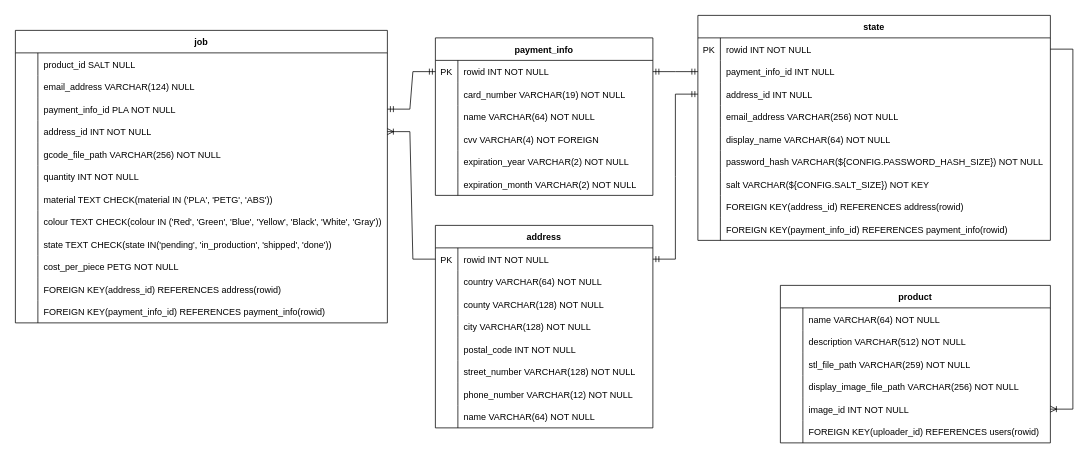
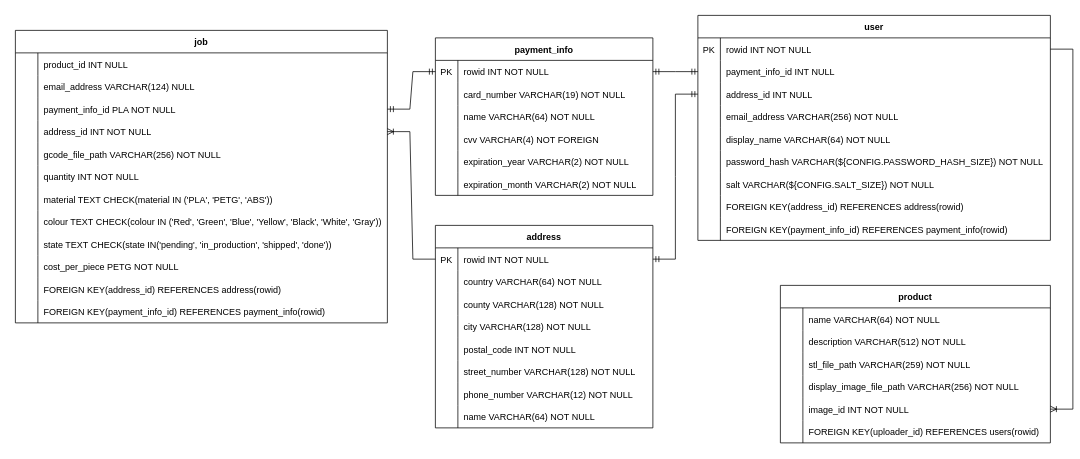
- <mxCell id="83" value="state" style="shape=table;startSize=30;container=1;collapsible=1;childLayout=tableLayout;fixedRows=1;rowLines=0;fontStyle=1;align=center;resizeLast=1;" vertex="1" parent="1"><mxGeometry x="930" y="20" width="470" height="300" as="geometry" /></mxCell>
+ <mxCell id="83" value="user" style="shape=table;startSize=30;container=1;collapsible=1;childLayout=tableLayout;fixedRows=1;rowLines=0;fontStyle=1;align=center;resizeLast=1;" vertex="1" parent="1"><mxGeometry x="930" y="20" width="470" height="300" as="geometry" /></mxCell>
- <mxCell id="49" value="product_id SALT NULL" style="shape=partialRectangle;overflow=hidden;connectable=0;fillColor=none;align=left;strokeColor=inherit;top=0;left=0;bottom=0;right=0;spacingLeft=6;" vertex="1" parent="47"><mxGeometry x="30" width="466" height="30" as="geometry"><mxRectangle width="466" height="30" as="alternateBounds" /></mxGeometry></mxCell>
+ <mxCell id="49" value="product_id INT NULL" style="shape=partialRectangle;overflow=hidden;connectable=0;fillColor=none;align=left;strokeColor=inherit;top=0;left=0;bottom=0;right=0;spacingLeft=6;" vertex="1" parent="47"><mxGeometry x="30" width="466" height="30" as="geometry"><mxRectangle width="466" height="30" as="alternateBounds" /></mxGeometry></mxCell>
- <mxCell id="104" value="salt VARCHAR(${CONFIG.SALT_SIZE}) NOT KEY" style="shape=partialRectangle;overflow=hidden;connectable=0;fillColor=none;align=left;strokeColor=inherit;top=0;left=0;bottom=0;right=0;spacingLeft=6;" vertex="1" parent="102"><mxGeometry x="30" width="440" height="30" as="geometry"><mxRectangle width="440" height="30" as="alternateBounds" /></mxGeometry></mxCell>
+ <mxCell id="104" value="salt VARCHAR(${CONFIG.SALT_SIZE}) NOT NULL" style="shape=partialRectangle;overflow=hidden;connectable=0;fillColor=none;align=left;strokeColor=inherit;top=0;left=0;bottom=0;right=0;spacingLeft=6;" vertex="1" parent="102"><mxGeometry x="30" width="440" height="30" as="geometry"><mxRectangle width="440" height="30" as="alternateBounds" /></mxGeometry></mxCell>
